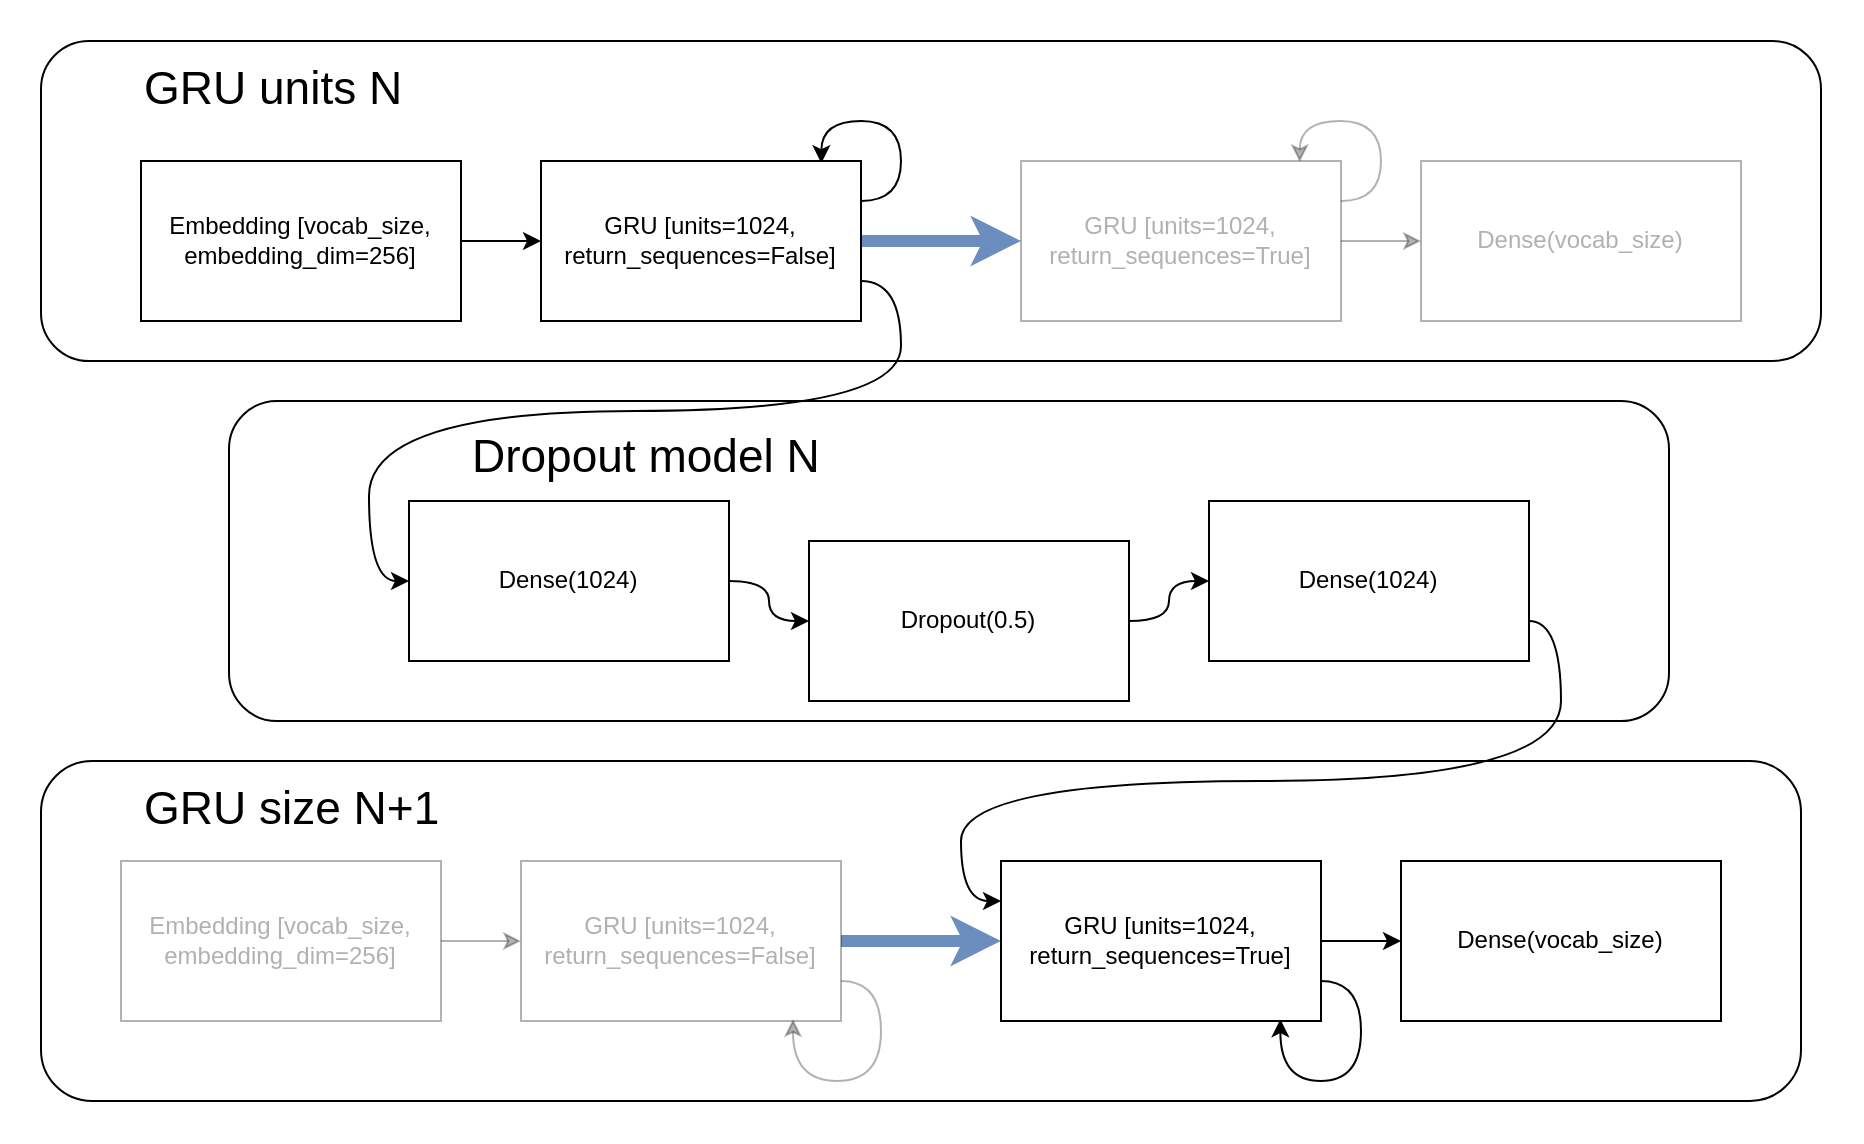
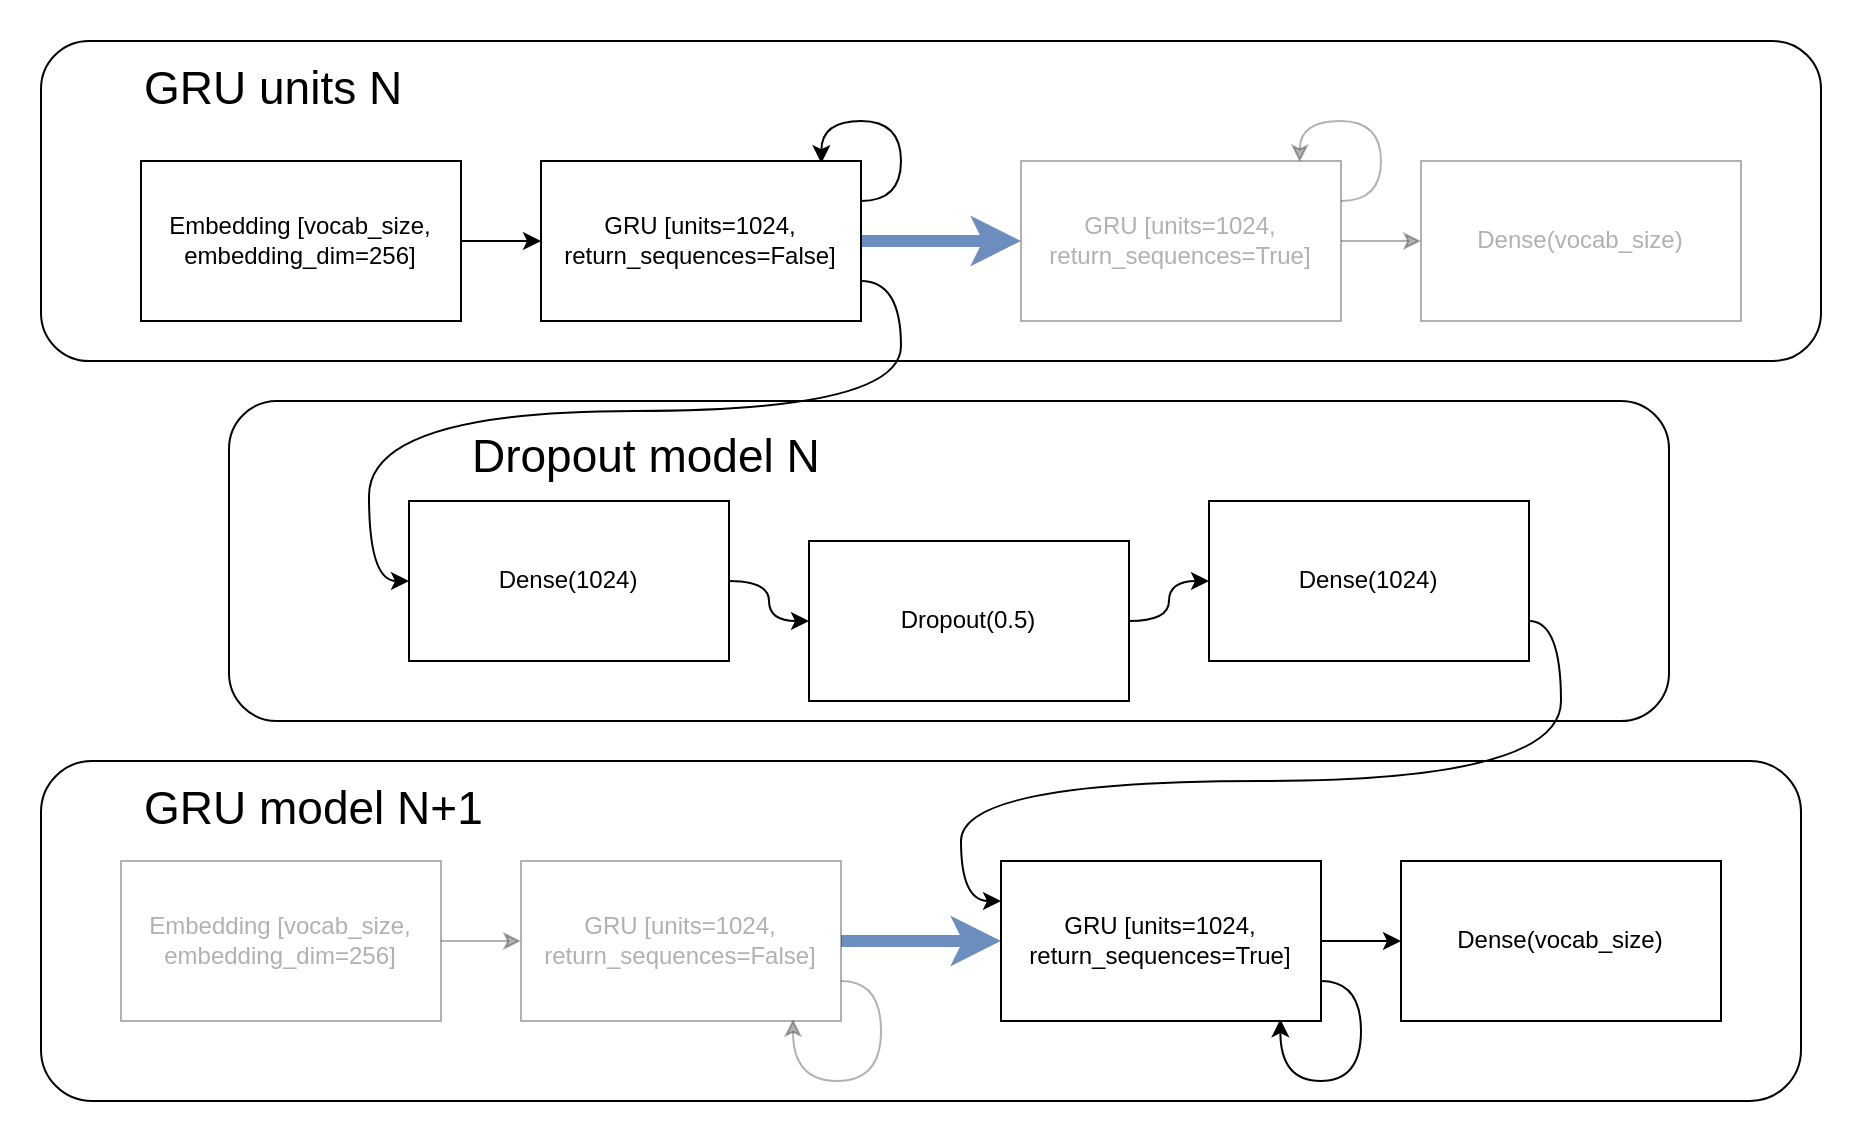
- <mxCell id="28" value="GRU size N+1" style="rounded=1;whiteSpace=wrap;html=1;fillColor=none;verticalAlign=top;fontSize=23;align=left;spacingTop=4;spacingLeft=50;" vertex="1" parent="1"><mxGeometry x="20" y="380" width="880" height="170" as="geometry" /></mxCell>
+ <mxCell id="28" value="GRU model N+1" style="rounded=1;whiteSpace=wrap;html=1;fillColor=none;verticalAlign=top;fontSize=23;align=left;spacingTop=4;spacingLeft=50;" vertex="1" parent="1"><mxGeometry x="20" y="380" width="880" height="170" as="geometry" /></mxCell>
